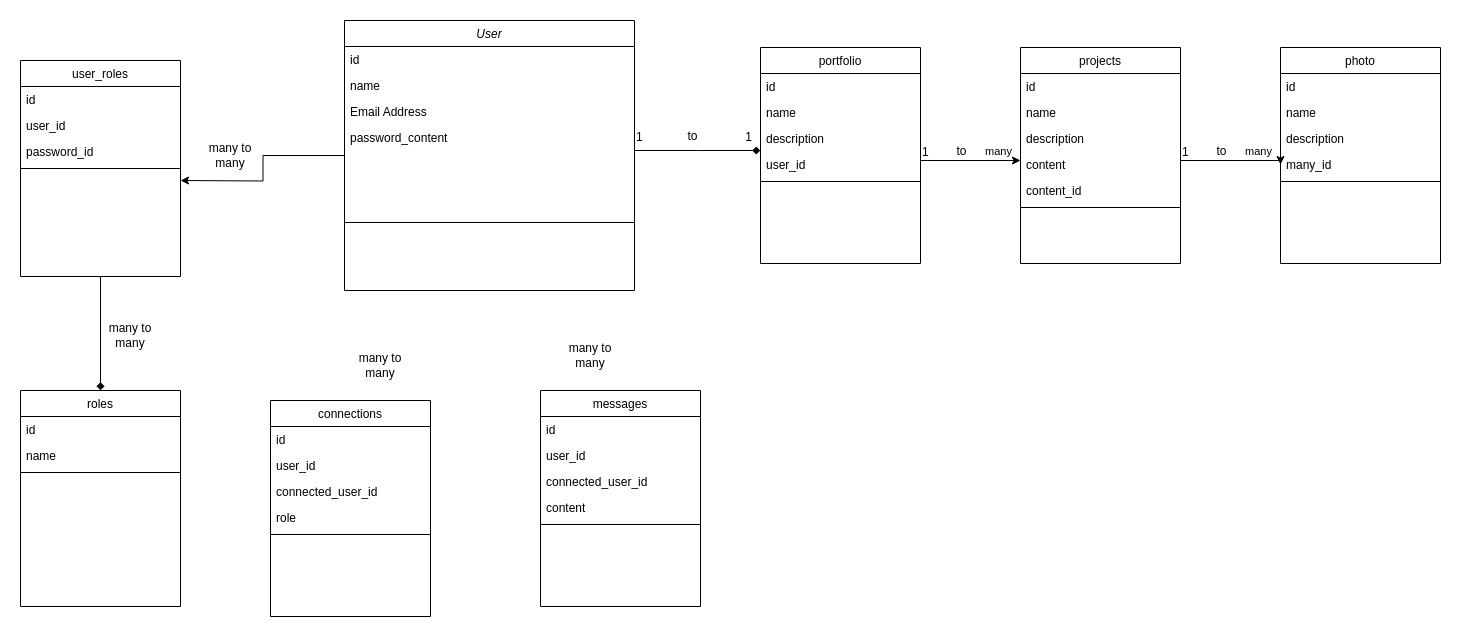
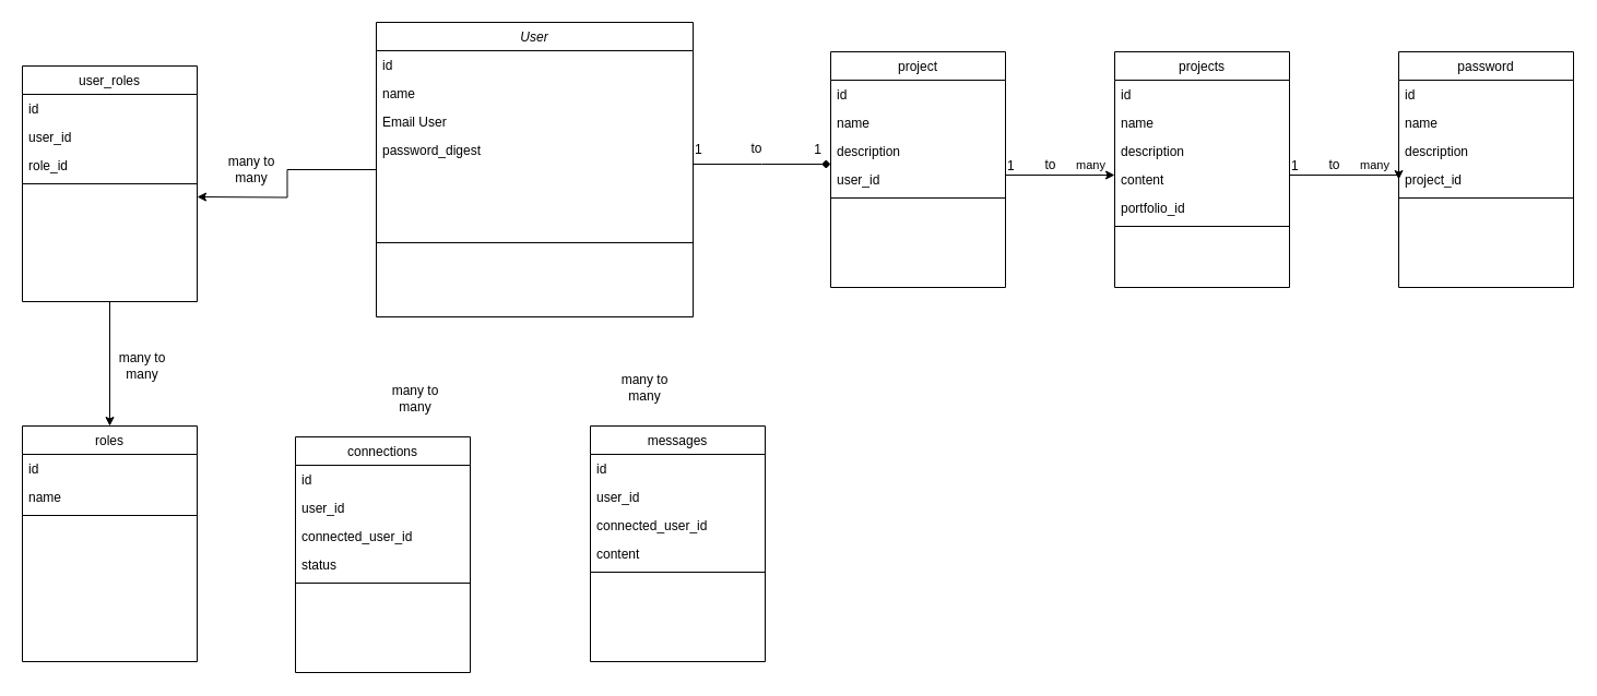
- <mxCell id="9" value="portfolio" style="swimlane;fontStyle=0;align=center;verticalAlign=top;childLayout=stackLayout;horizontal=1;startSize=26;horizontalStack=0;resizeParent=1;resizeLast=0;collapsible=1;marginBottom=0;rounded=0;shadow=0;strokeWidth=1;" parent="1" vertex="1"><mxGeometry x="760" y="47" width="160" height="216" as="geometry"><mxRectangle x="550" y="140" width="160" height="26" as="alternateBounds" /></mxGeometry></mxCell>
+ <mxCell id="9" value="project" style="swimlane;fontStyle=0;align=center;verticalAlign=top;childLayout=stackLayout;horizontal=1;startSize=26;horizontalStack=0;resizeParent=1;resizeLast=0;collapsible=1;marginBottom=0;rounded=0;shadow=0;strokeWidth=1;" parent="1" vertex="1"><mxGeometry x="760" y="47" width="160" height="216" as="geometry"><mxRectangle x="550" y="140" width="160" height="26" as="alternateBounds" /></mxGeometry></mxCell>
- <mxCell id="33" value="photo" style="swimlane;fontStyle=0;align=center;verticalAlign=top;childLayout=stackLayout;horizontal=1;startSize=26;horizontalStack=0;resizeParent=1;resizeLast=0;collapsible=1;marginBottom=0;rounded=0;shadow=0;strokeWidth=1;" vertex="1" parent="1"><mxGeometry x="1280" y="47" width="160" height="216" as="geometry"><mxRectangle x="550" y="140" width="160" height="26" as="alternateBounds" /></mxGeometry></mxCell>
+ <mxCell id="33" value="password" style="swimlane;fontStyle=0;align=center;verticalAlign=top;childLayout=stackLayout;horizontal=1;startSize=26;horizontalStack=0;resizeParent=1;resizeLast=0;collapsible=1;marginBottom=0;rounded=0;shadow=0;strokeWidth=1;" vertex="1" parent="1"><mxGeometry x="1280" y="47" width="160" height="216" as="geometry"><mxRectangle x="550" y="140" width="160" height="26" as="alternateBounds" /></mxGeometry></mxCell>
- <mxCell id="6" value="Email Address" style="text;align=left;verticalAlign=top;spacingLeft=4;spacingRight=4;overflow=hidden;rotatable=0;points=[[0,0.5],[1,0.5]];portConstraint=eastwest;rounded=0;shadow=0;html=0;" parent="3" vertex="1"><mxGeometry y="78" width="290" height="26" as="geometry" /></mxCell>
+ <mxCell id="6" value="Email User" style="text;align=left;verticalAlign=top;spacingLeft=4;spacingRight=4;overflow=hidden;rotatable=0;points=[[0,0.5],[1,0.5]];portConstraint=eastwest;rounded=0;shadow=0;html=0;" parent="3" vertex="1"><mxGeometry y="78" width="290" height="26" as="geometry" /></mxCell>
- <mxCell id="7" value="password_content" style="text;align=left;verticalAlign=top;spacingLeft=4;spacingRight=4;overflow=hidden;rotatable=0;points=[[0,0.5],[1,0.5]];portConstraint=eastwest;rounded=0;shadow=0;html=0;" parent="3" vertex="1"><mxGeometry y="104" width="290" height="30" as="geometry" /></mxCell>
+ <mxCell id="7" value="password_digest" style="text;align=left;verticalAlign=top;spacingLeft=4;spacingRight=4;overflow=hidden;rotatable=0;points=[[0,0.5],[1,0.5]];portConstraint=eastwest;rounded=0;shadow=0;html=0;" parent="3" vertex="1"><mxGeometry y="104" width="290" height="30" as="geometry" /></mxCell>
- <mxCell id="44" value="password_id" style="text;align=left;verticalAlign=top;spacingLeft=4;spacingRight=4;overflow=hidden;rotatable=0;points=[[0,0.5],[1,0.5]];portConstraint=eastwest;" vertex="1" parent="41"><mxGeometry y="78" width="160" height="26" as="geometry" /></mxCell>
+ <mxCell id="44" value="role_id" style="text;align=left;verticalAlign=top;spacingLeft=4;spacingRight=4;overflow=hidden;rotatable=0;points=[[0,0.5],[1,0.5]];portConstraint=eastwest;" vertex="1" parent="41"><mxGeometry y="78" width="160" height="26" as="geometry" /></mxCell>
- <mxCell id="37" value="many_id" style="text;align=left;verticalAlign=top;spacingLeft=4;spacingRight=4;overflow=hidden;rotatable=0;points=[[0,0.5],[1,0.5]];portConstraint=eastwest;rounded=0;shadow=0;html=0;" vertex="1" parent="33"><mxGeometry y="104" width="160" height="26" as="geometry" /></mxCell>
+ <mxCell id="37" value="project_id" style="text;align=left;verticalAlign=top;spacingLeft=4;spacingRight=4;overflow=hidden;rotatable=0;points=[[0,0.5],[1,0.5]];portConstraint=eastwest;rounded=0;shadow=0;html=0;" vertex="1" parent="33"><mxGeometry y="104" width="160" height="26" as="geometry" /></mxCell>
- <mxCell id="28" value="content_id" style="text;align=left;verticalAlign=top;spacingLeft=4;spacingRight=4;overflow=hidden;rotatable=0;points=[[0,0.5],[1,0.5]];portConstraint=eastwest;rounded=0;shadow=0;html=0;" vertex="1" parent="23"><mxGeometry y="130" width="160" height="26" as="geometry" /></mxCell>
+ <mxCell id="28" value="portfolio_id" style="text;align=left;verticalAlign=top;spacingLeft=4;spacingRight=4;overflow=hidden;rotatable=0;points=[[0,0.5],[1,0.5]];portConstraint=eastwest;rounded=0;shadow=0;html=0;" vertex="1" parent="23"><mxGeometry y="130" width="160" height="26" as="geometry" /></mxCell>
- <mxCell id="40" style="edgeStyle=orthogonalEdgeStyle;rounded=0;orthogonalLoop=1;jettySize=auto;html=1;exitX=0.5;exitY=1;exitDx=0;exitDy=0;entryX=0.5;entryY=0;entryDx=0;entryDy=0;endArrow=diamond;" edge="1" parent="1" source="41" target="46"><mxGeometry relative="1" as="geometry" /></mxCell>
+ <mxCell id="40" style="edgeStyle=orthogonalEdgeStyle;rounded=0;orthogonalLoop=1;jettySize=auto;html=1;exitX=0.5;exitY=1;exitDx=0;exitDy=0;entryX=0.5;entryY=0;entryDx=0;entryDy=0;" edge="1" parent="1" source="41" target="46"><mxGeometry relative="1" as="geometry" /></mxCell>
- <mxCell id="56" value="role" style="text;align=left;verticalAlign=top;spacingLeft=4;spacingRight=4;overflow=hidden;rotatable=0;points=[[0,0.5],[1,0.5]];portConstraint=eastwest;rounded=0;shadow=0;html=0;" vertex="1" parent="52"><mxGeometry y="104" width="160" height="26" as="geometry" /></mxCell>
+ <mxCell id="56" value="status" style="text;align=left;verticalAlign=top;spacingLeft=4;spacingRight=4;overflow=hidden;rotatable=0;points=[[0,0.5],[1,0.5]];portConstraint=eastwest;rounded=0;shadow=0;html=0;" vertex="1" parent="52"><mxGeometry y="104" width="160" height="26" as="geometry" /></mxCell>
